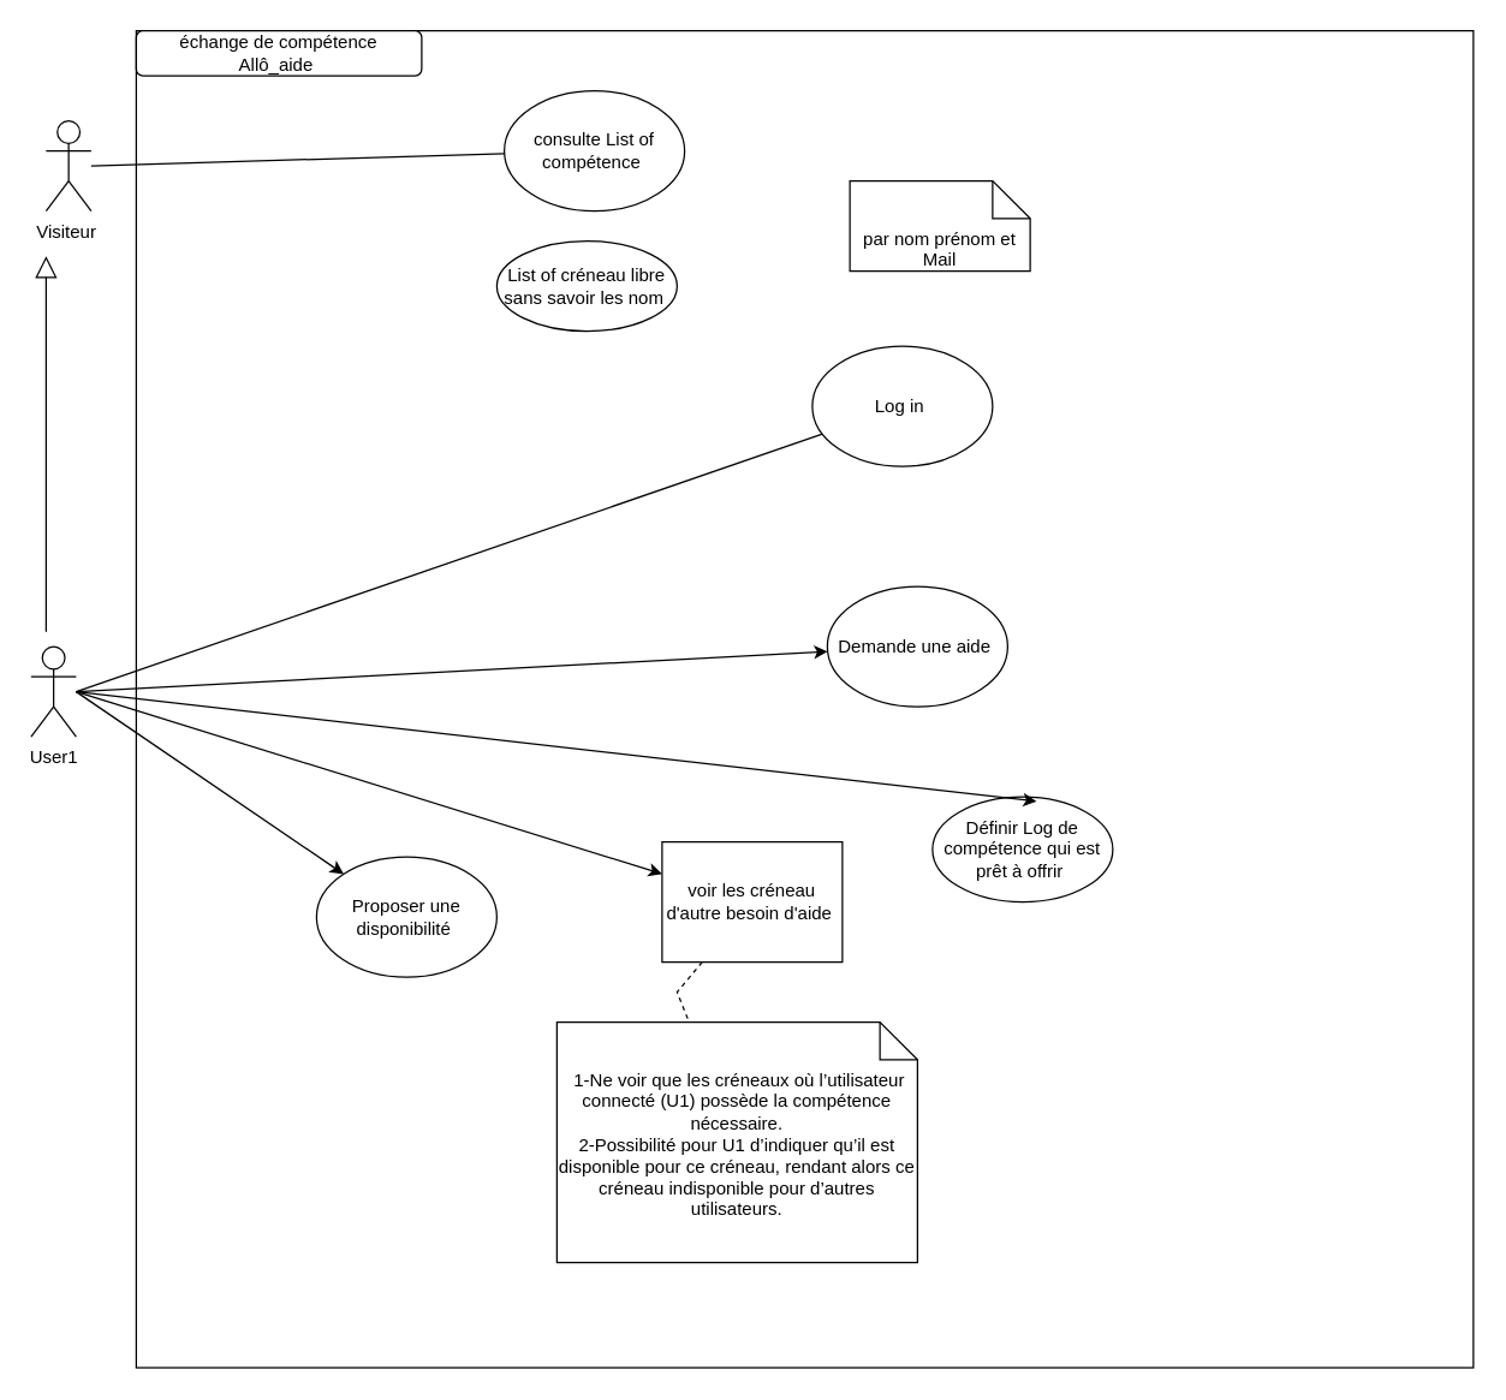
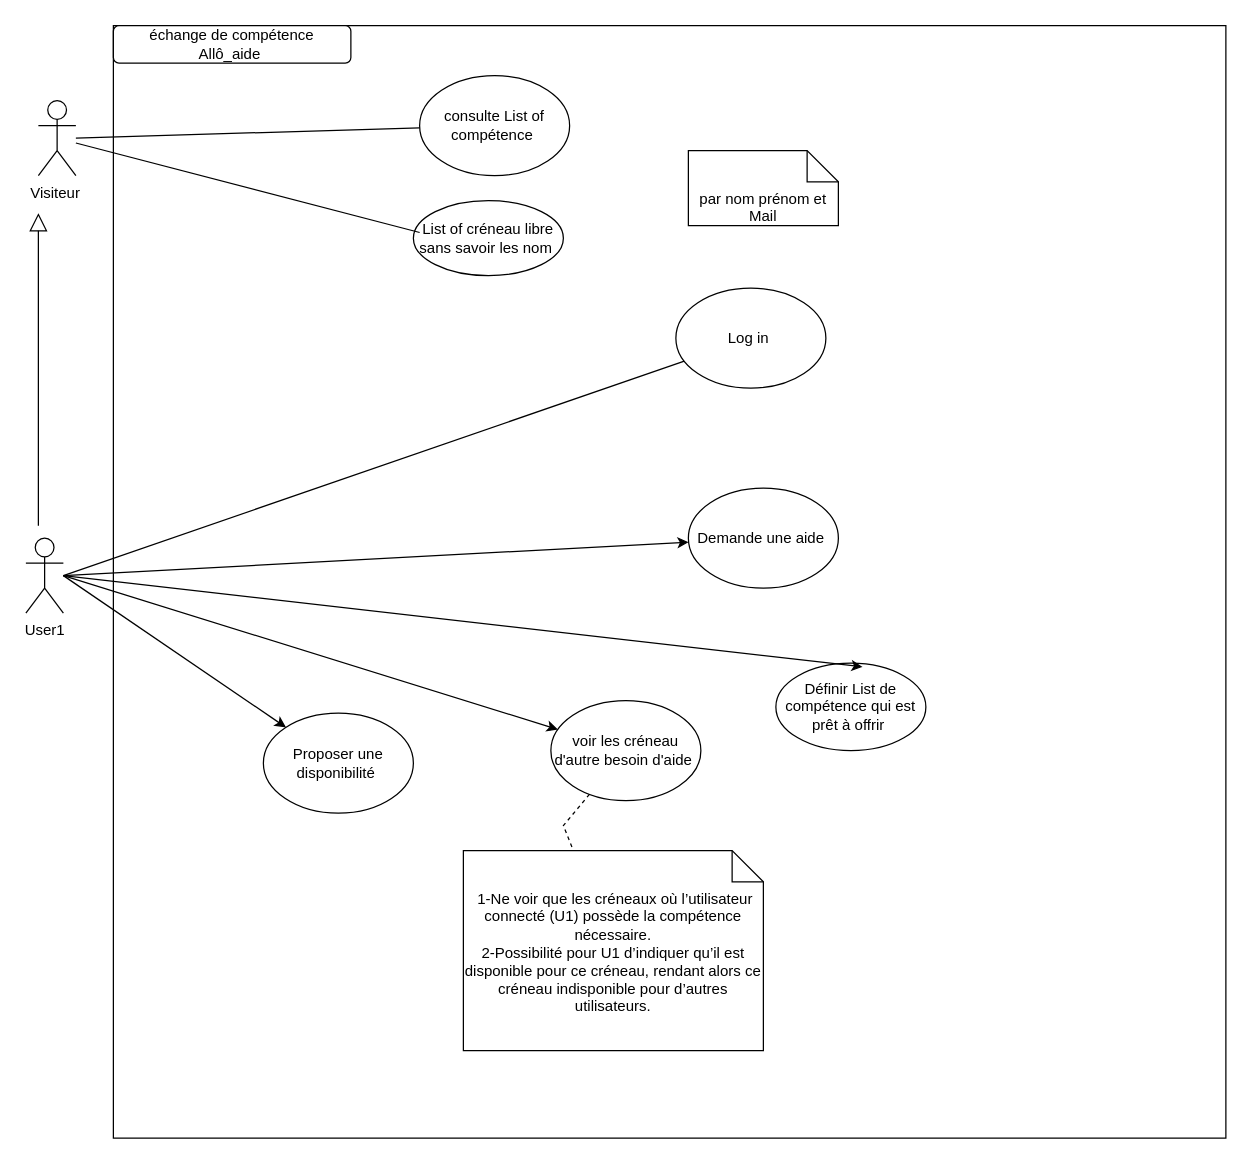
+ <mxCell id="23" value="" style="endArrow=none;html=1;rounded=0;entryX=0.042;entryY=0.425;entryDx=0;entryDy=0;entryPerimeter=0;" edge="1" parent="1" source="3" target="5"><mxGeometry width="50" height="50" relative="1" as="geometry"><mxPoint x="530" y="250" as="sourcePoint" /><mxPoint x="580" y="200" as="targetPoint" /></mxGeometry></mxCell>
- <mxCell id="14" value="par nom prénom et Mail" style="shape=note2;boundedLbl=1;whiteSpace=wrap;html=1;size=25;verticalAlign=top;align=center;" parent="1" vertex="1"><mxGeometry x="565" y="120" width="120" height="60" as="geometry" /></mxCell>
+ <mxCell id="14" value="par nom prénom et Mail" style="shape=note2;boundedLbl=1;whiteSpace=wrap;html=1;size=25;verticalAlign=top;align=center;" parent="1" vertex="1"><mxGeometry x="550" y="120" width="120" height="60" as="geometry" /></mxCell>
- <mxCell id="10" value="Définir Log de compétence qui est prêt à offrir&amp;nbsp;" style="ellipse;whiteSpace=wrap;html=1;direction=south;" parent="1" vertex="1"><mxGeometry x="620" y="530" width="120" height="70" as="geometry" /></mxCell>
+ <mxCell id="10" value="Définir List de compétence qui est prêt à offrir&amp;nbsp;" style="ellipse;whiteSpace=wrap;html=1;direction=south;" parent="1" vertex="1"><mxGeometry x="620" y="530" width="120" height="70" as="geometry" /></mxCell>
- <mxCell id="15" value="voir les créneau d'autre besoin d'aide&amp;nbsp;" style="whiteSpace=wrap;html=1;rounded=0;" parent="1" vertex="1"><mxGeometry x="440" y="560" width="120" height="80" as="geometry" /></mxCell>
+ <mxCell id="15" value="voir les créneau d'autre besoin d'aide&amp;nbsp;" style="ellipse;whiteSpace=wrap;html=1;" parent="1" vertex="1"><mxGeometry x="440" y="560" width="120" height="80" as="geometry" /></mxCell>
